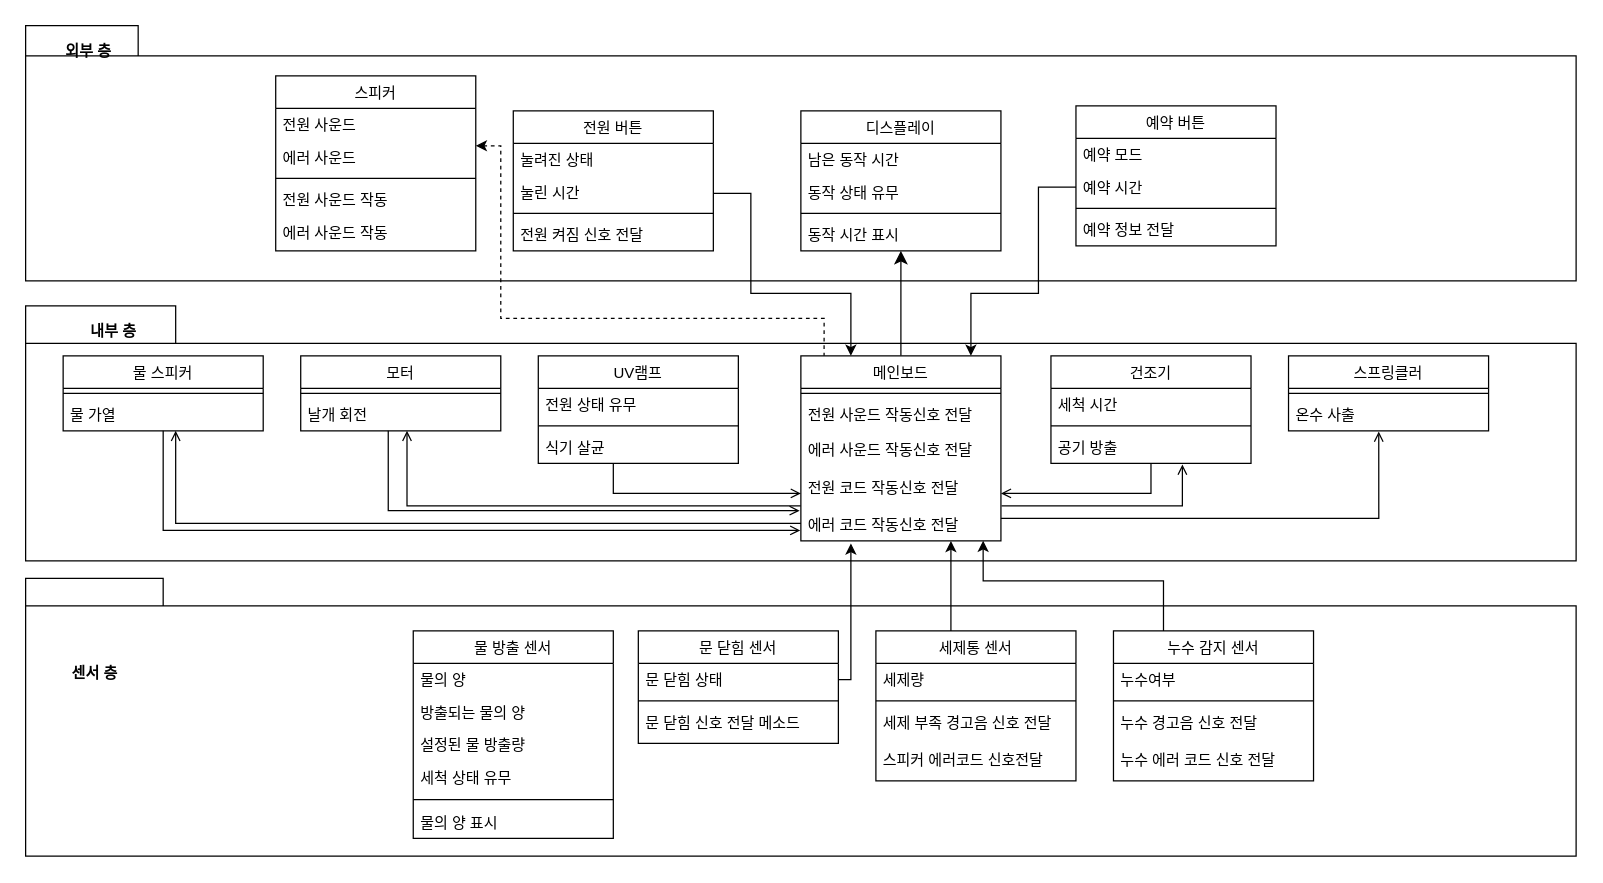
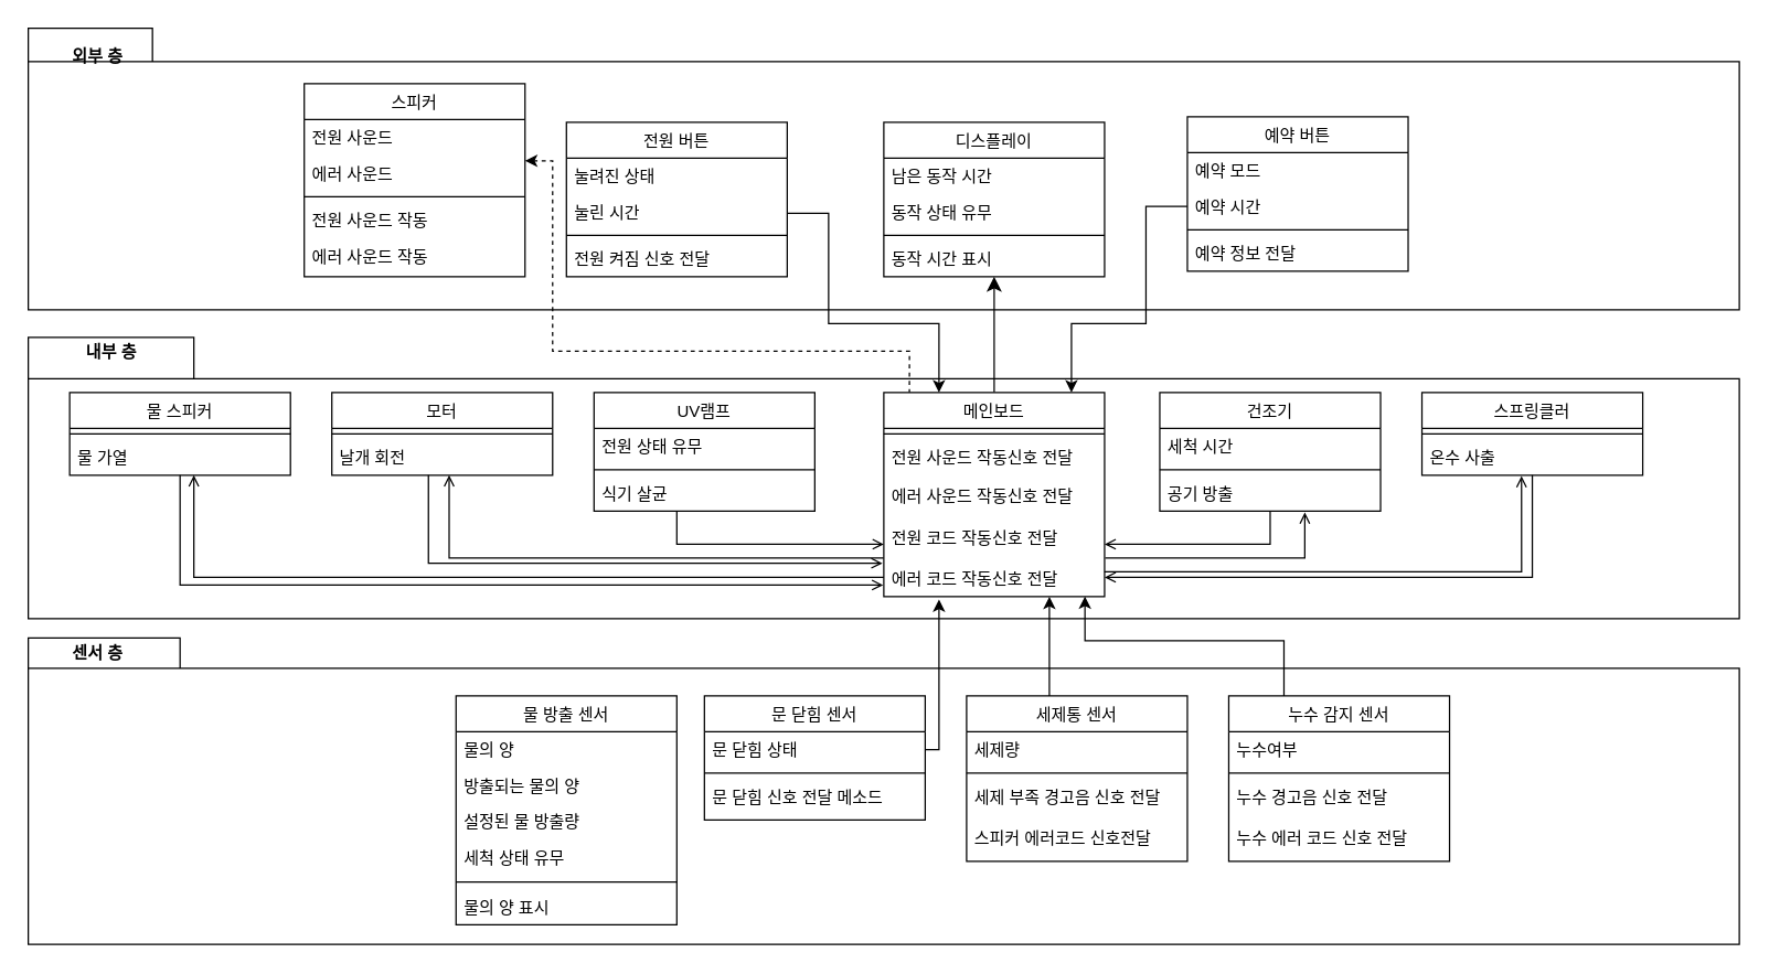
- <mxCell id="81" value="내부 층" style="text;align=center;fontStyle=1;verticalAlign=middle;spacingLeft=3;spacingRight=3;strokeColor=none;rotatable=0;points=[[0,0.5],[1,0.5]];portConstraint=eastwest;html=1;" vertex="1" parent="1"><mxGeometry x="50" y="254" width="80" height="22" as="geometry" /></mxCell>
+ <mxCell id="81" value="내부 층" style="text;align=center;fontStyle=1;verticalAlign=middle;spacingLeft=3;spacingRight=3;strokeColor=none;rotatable=0;points=[[0,0.5],[1,0.5]];portConstraint=eastwest;html=1;" vertex="1" parent="1"><mxGeometry x="40" y="244" width="80" height="22" as="geometry" /></mxCell>
+ <mxCell id="16" style="edgeStyle=orthogonalEdgeStyle;rounded=0;orthogonalLoop=1;jettySize=auto;html=1;entryX=1;entryY=0.5;entryDx=0;entryDy=0;endArrow=open;endFill=0;" edge="1" parent="1" source="17" target="32"><mxGeometry relative="1" as="geometry" /></mxCell>
- <mxCell id="80" value="센서 층" style="text;align=center;fontStyle=1;verticalAlign=middle;spacingLeft=3;spacingRight=3;strokeColor=none;rotatable=0;points=[[0,0.5],[1,0.5]];portConstraint=eastwest;html=1;" vertex="1" parent="1"><mxGeometry x="35" y="527" width="80" height="22" as="geometry" /></mxCell>
+ <mxCell id="80" value="센서 층" style="text;align=center;fontStyle=1;verticalAlign=middle;spacingLeft=3;spacingRight=3;strokeColor=none;rotatable=0;points=[[0,0.5],[1,0.5]];portConstraint=eastwest;html=1;" vertex="1" parent="1"><mxGeometry x="30" y="462" width="80" height="22" as="geometry" /></mxCell>
